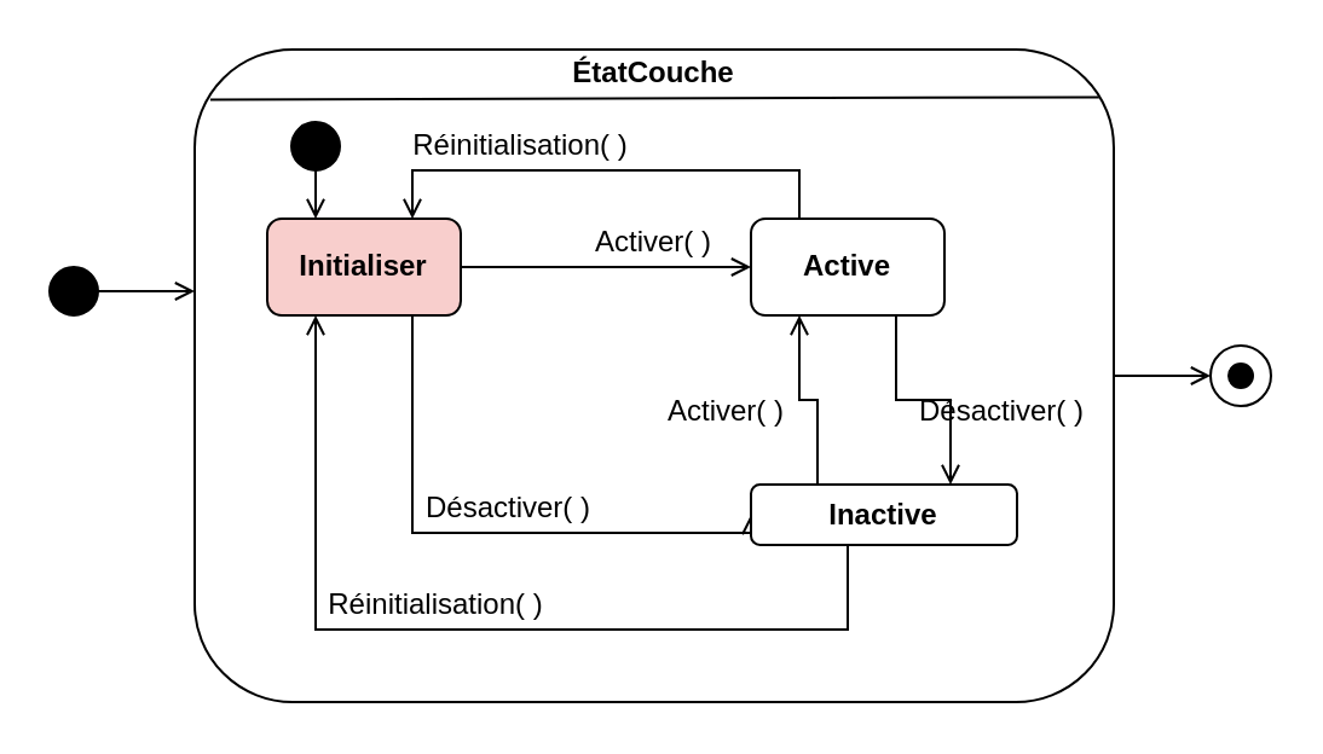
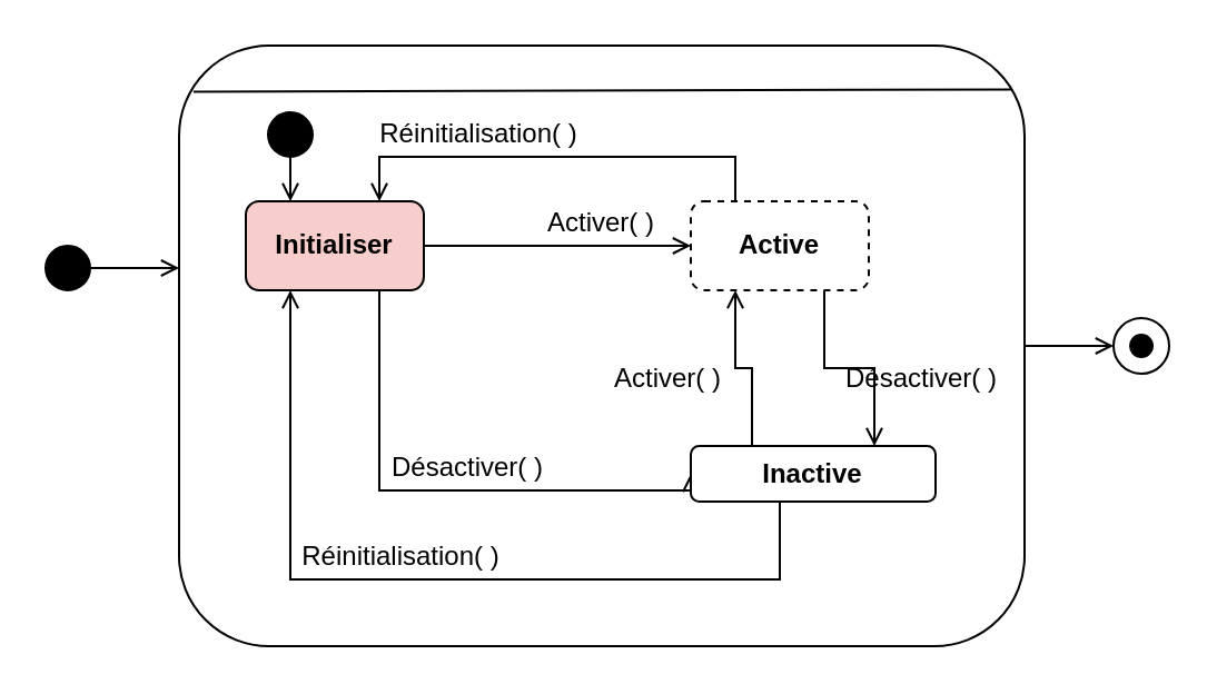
- <mxCell id="16" value="ÉtatCouche" style="text;html=1;strokeColor=none;fillColor=none;align=center;verticalAlign=middle;whiteSpace=wrap;rounded=0;fontStyle=1" parent="1" vertex="1"><mxGeometry x="220" y="20" width="100" height="20" as="geometry" /></mxCell>
- <mxCell id="9" value="Active" style="rounded=1;whiteSpace=wrap;html=1;fontStyle=1" parent="1" vertex="1"><mxGeometry x="310" y="90" width="80" height="40" as="geometry" /></mxCell>
+ <mxCell id="9" value="Active" style="rounded=1;whiteSpace=wrap;html=1;fontStyle=1;dashed=1;" parent="1" vertex="1"><mxGeometry x="310" y="90" width="80" height="40" as="geometry" /></mxCell>
